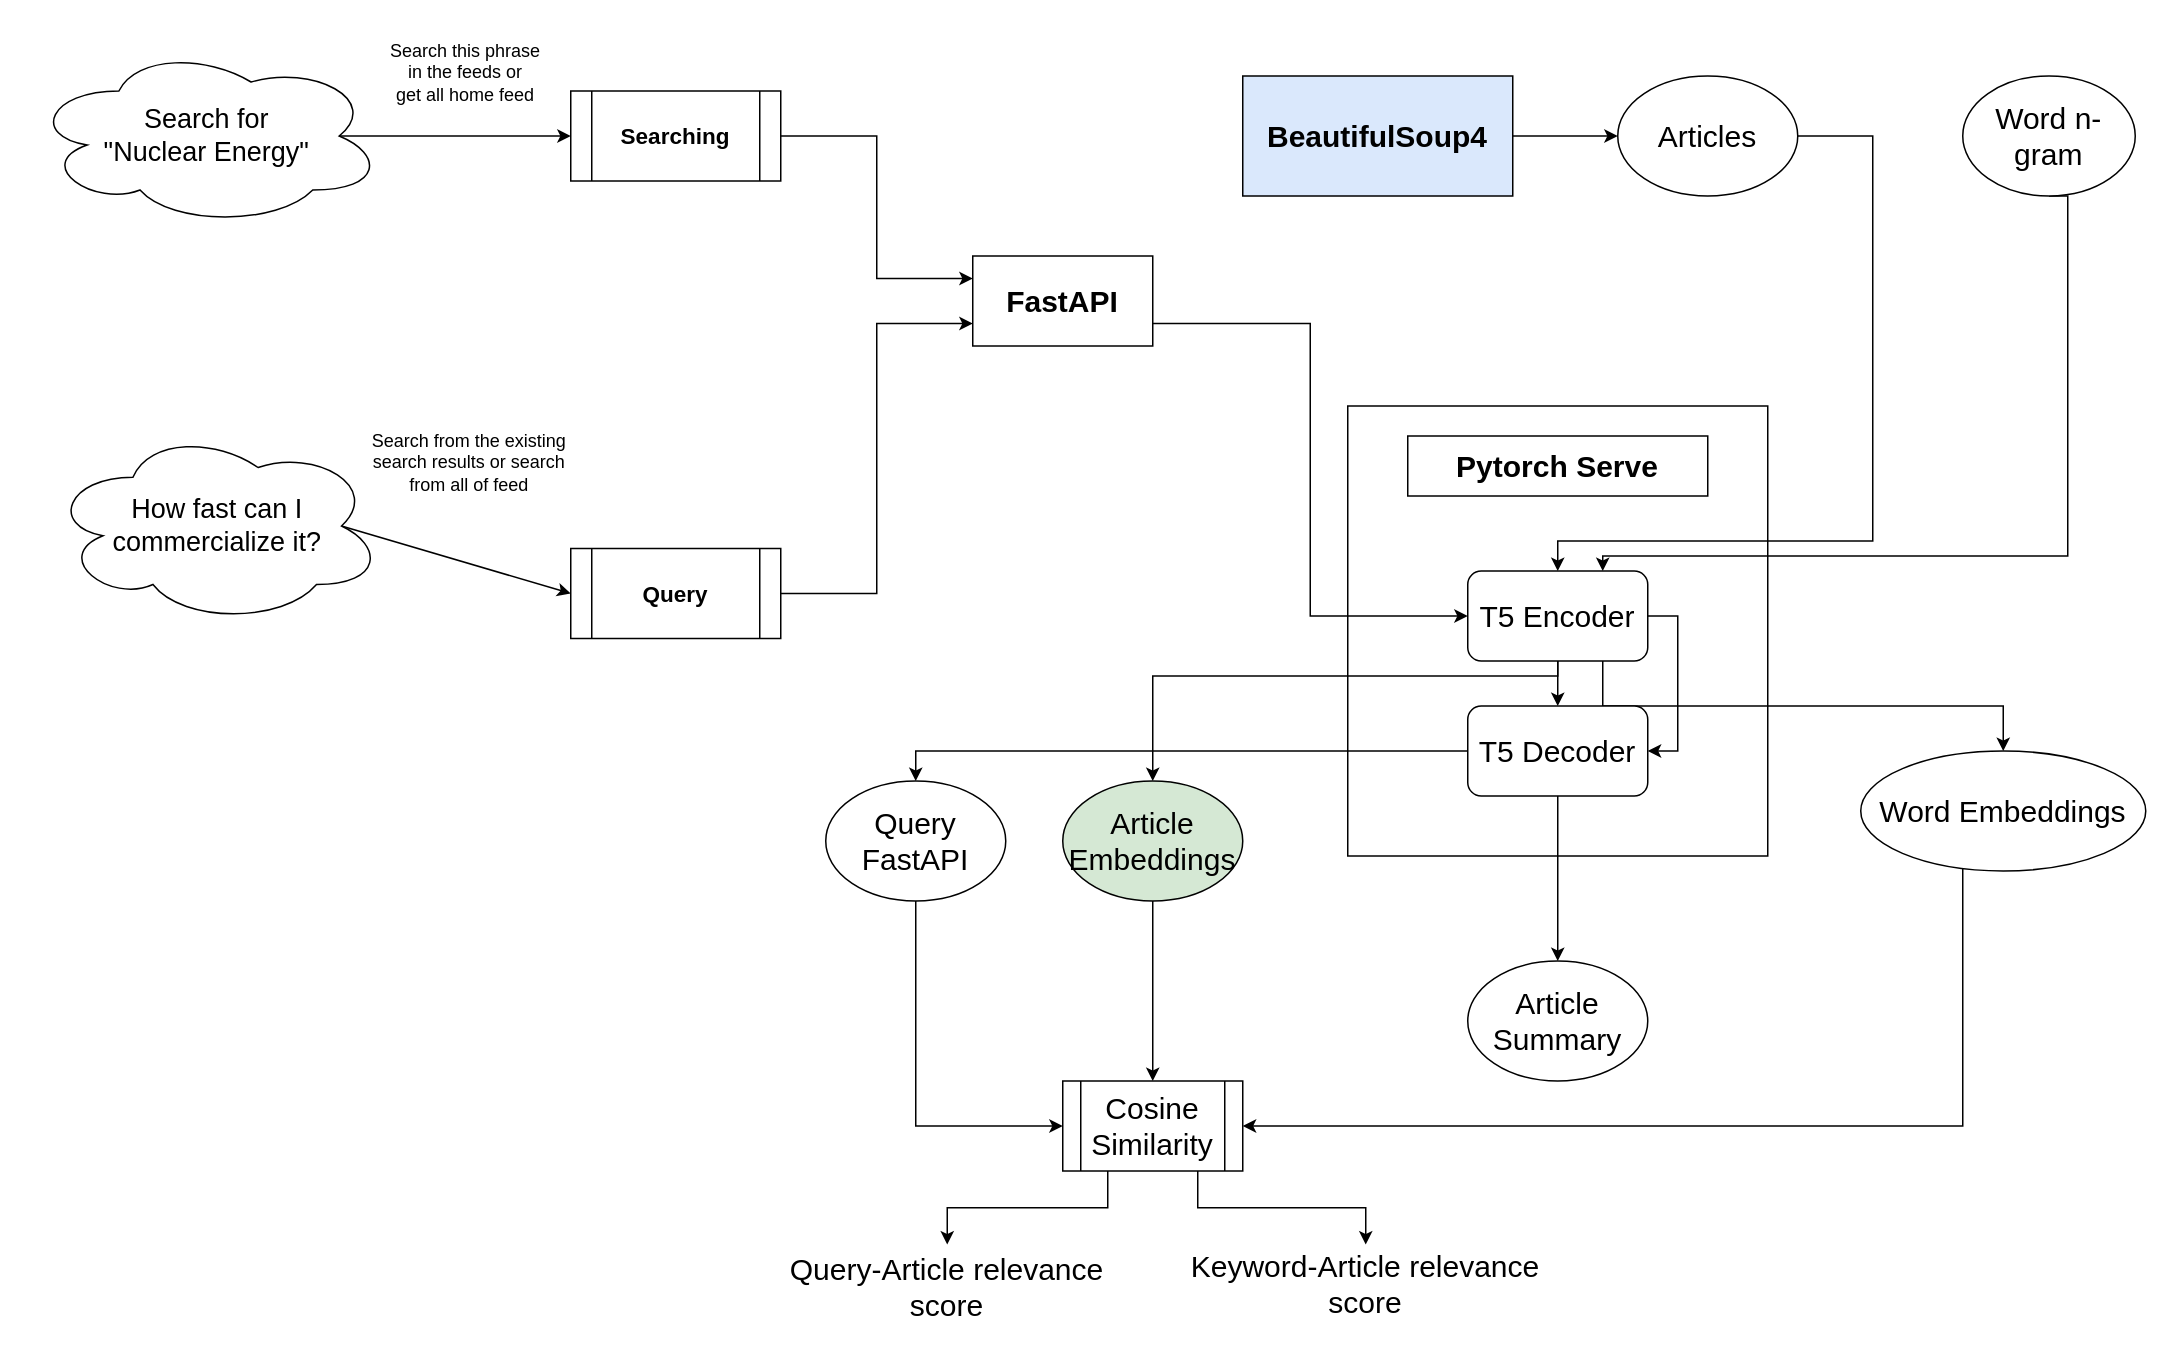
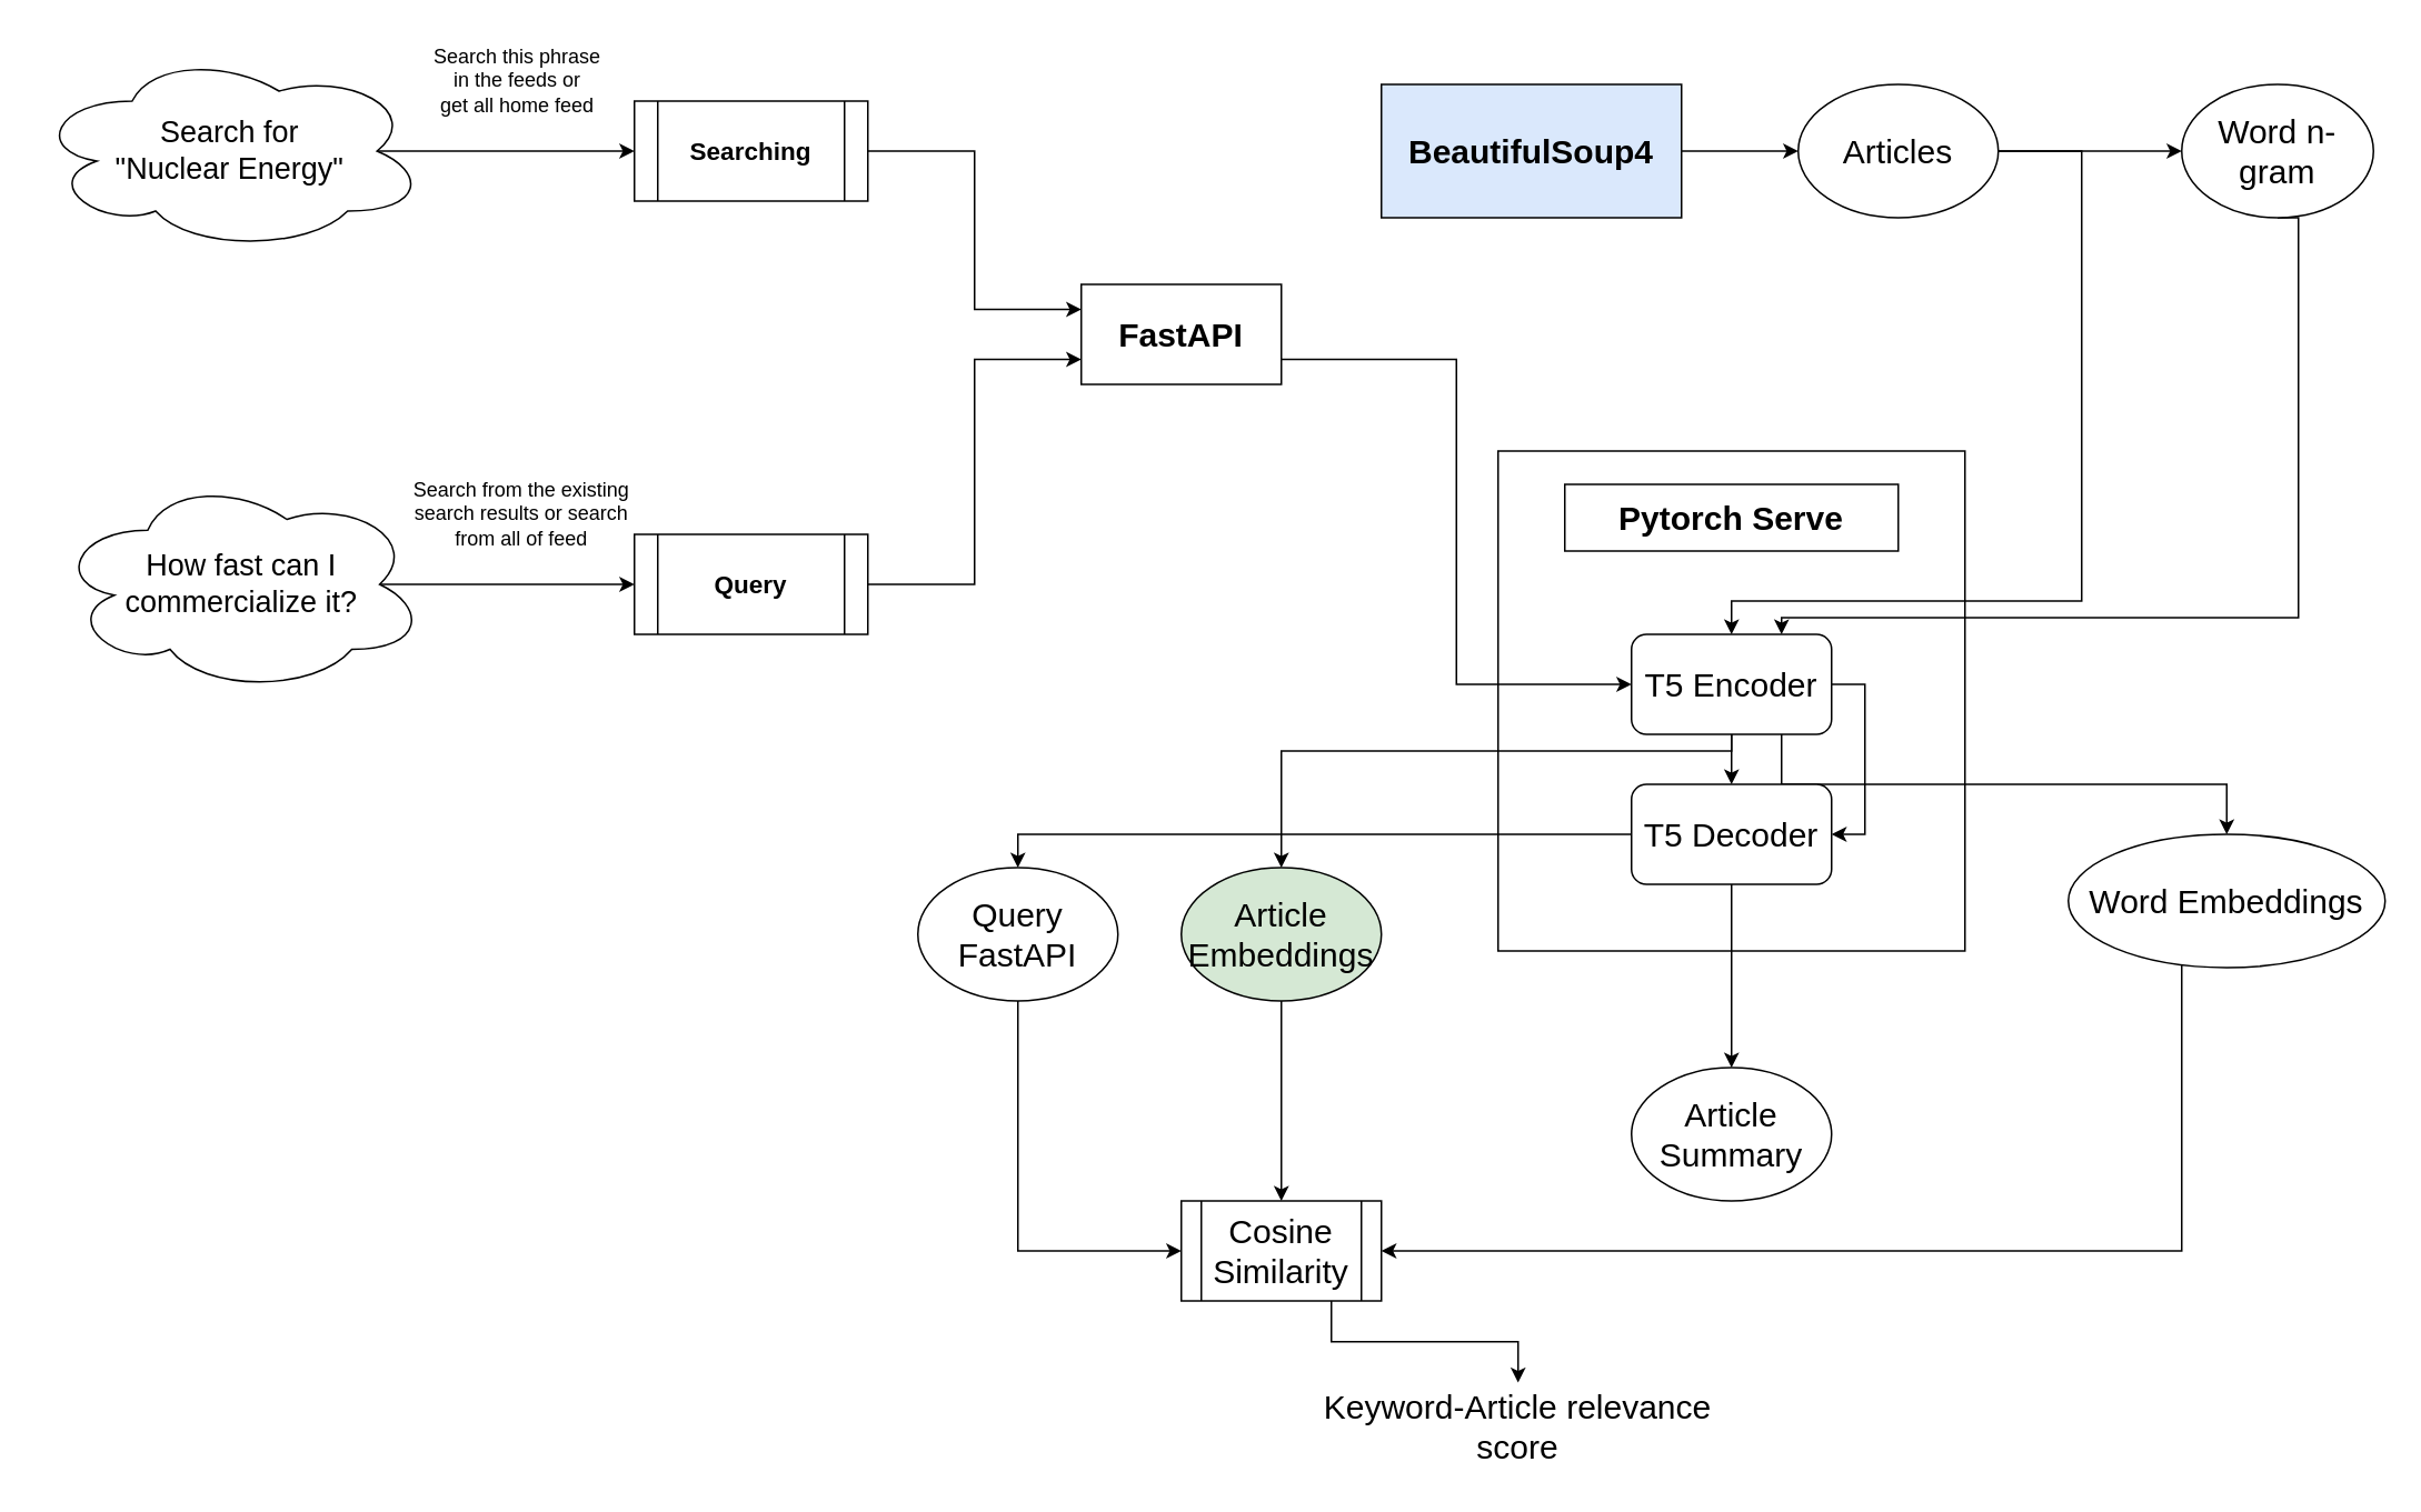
+ <mxCell id="26" style="edgeStyle=orthogonalEdgeStyle;rounded=0;orthogonalLoop=1;jettySize=auto;html=1;entryX=0;entryY=0.5;entryDx=0;entryDy=0;fontSize=20;" edge="1" parent="1" source="27" target="33"><mxGeometry relative="1" as="geometry" /></mxCell>
- <mxCell id="8" value="&lt;font style=&quot;font-size: 15px;&quot;&gt;&lt;b&gt;Query&lt;/b&gt;&lt;/font&gt;" style="shape=process;whiteSpace=wrap;html=1;backgroundOutline=1;fontSize=12;" parent="1" vertex="1"><mxGeometry x="380" y="365" width="140" height="60" as="geometry" /></mxCell>
+ <mxCell id="8" value="&lt;font style=&quot;font-size: 15px;&quot;&gt;&lt;b&gt;Query&lt;/b&gt;&lt;/font&gt;" style="shape=process;whiteSpace=wrap;html=1;backgroundOutline=1;fontSize=12;" parent="1" vertex="1"><mxGeometry x="380" y="320" width="140" height="60" as="geometry" /></mxCell>
- <mxCell id="36" style="edgeStyle=orthogonalEdgeStyle;rounded=0;orthogonalLoop=1;jettySize=auto;html=1;exitX=0.25;exitY=1;exitDx=0;exitDy=0;fontSize=20;" edge="1" parent="1" source="38" target="41"><mxGeometry relative="1" as="geometry" /></mxCell>
- <mxCell id="41" value="&lt;div&gt;Query-Article relevance&lt;/div&gt;&lt;div&gt;score&lt;/div&gt;" style="text;html=1;strokeColor=none;fillColor=none;align=center;verticalAlign=middle;whiteSpace=wrap;rounded=0;fontSize=20;" vertex="1" parent="1"><mxGeometry x="520" y="829" width="222" height="55.5" as="geometry" /></mxCell>
